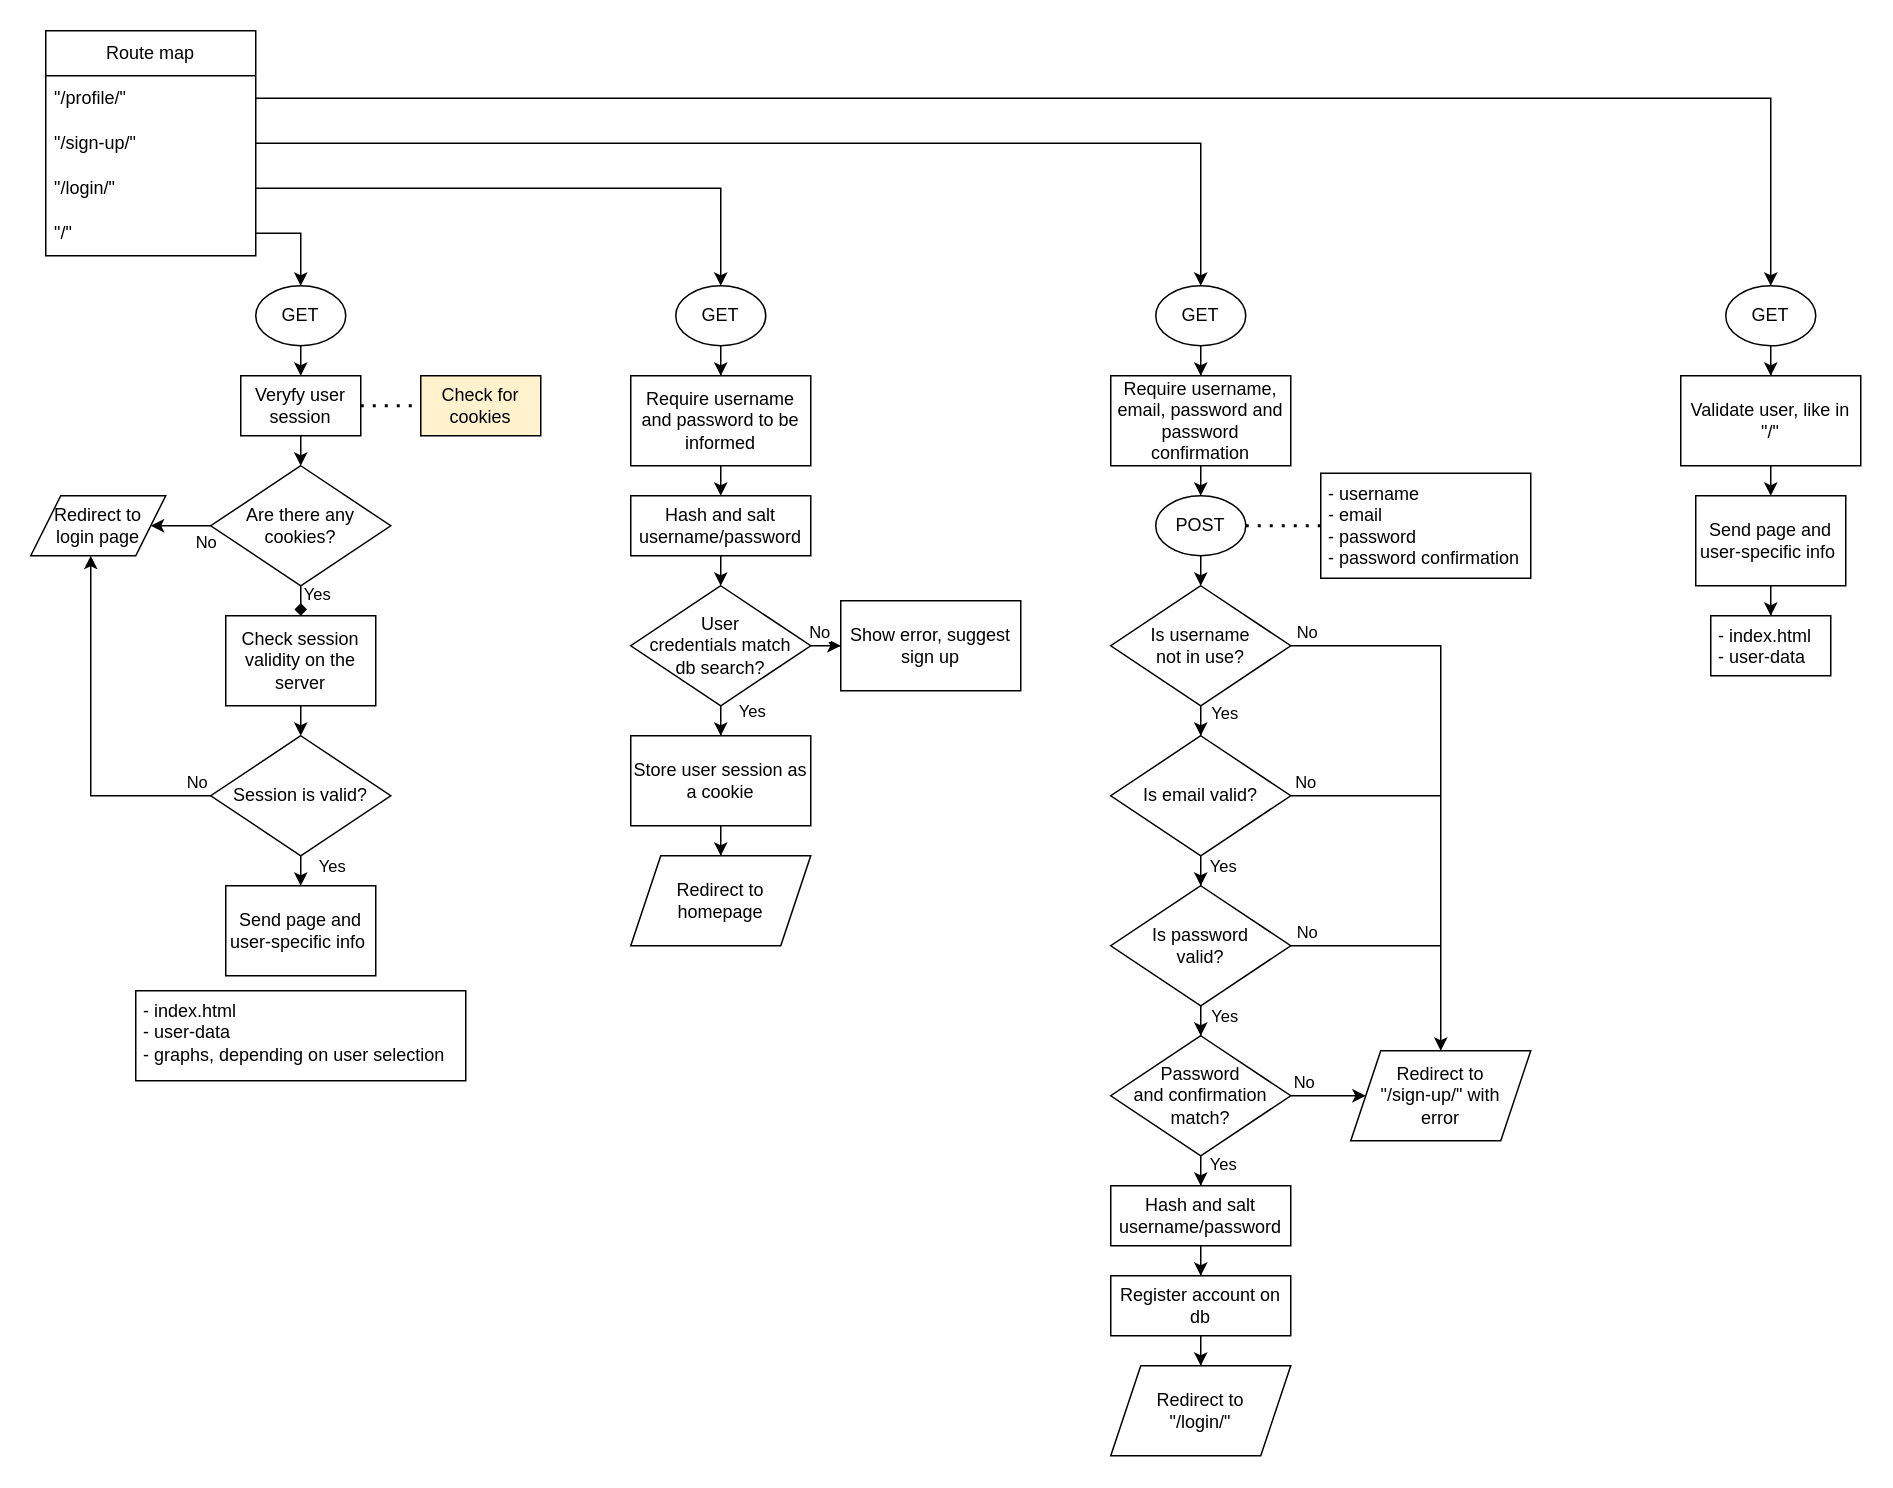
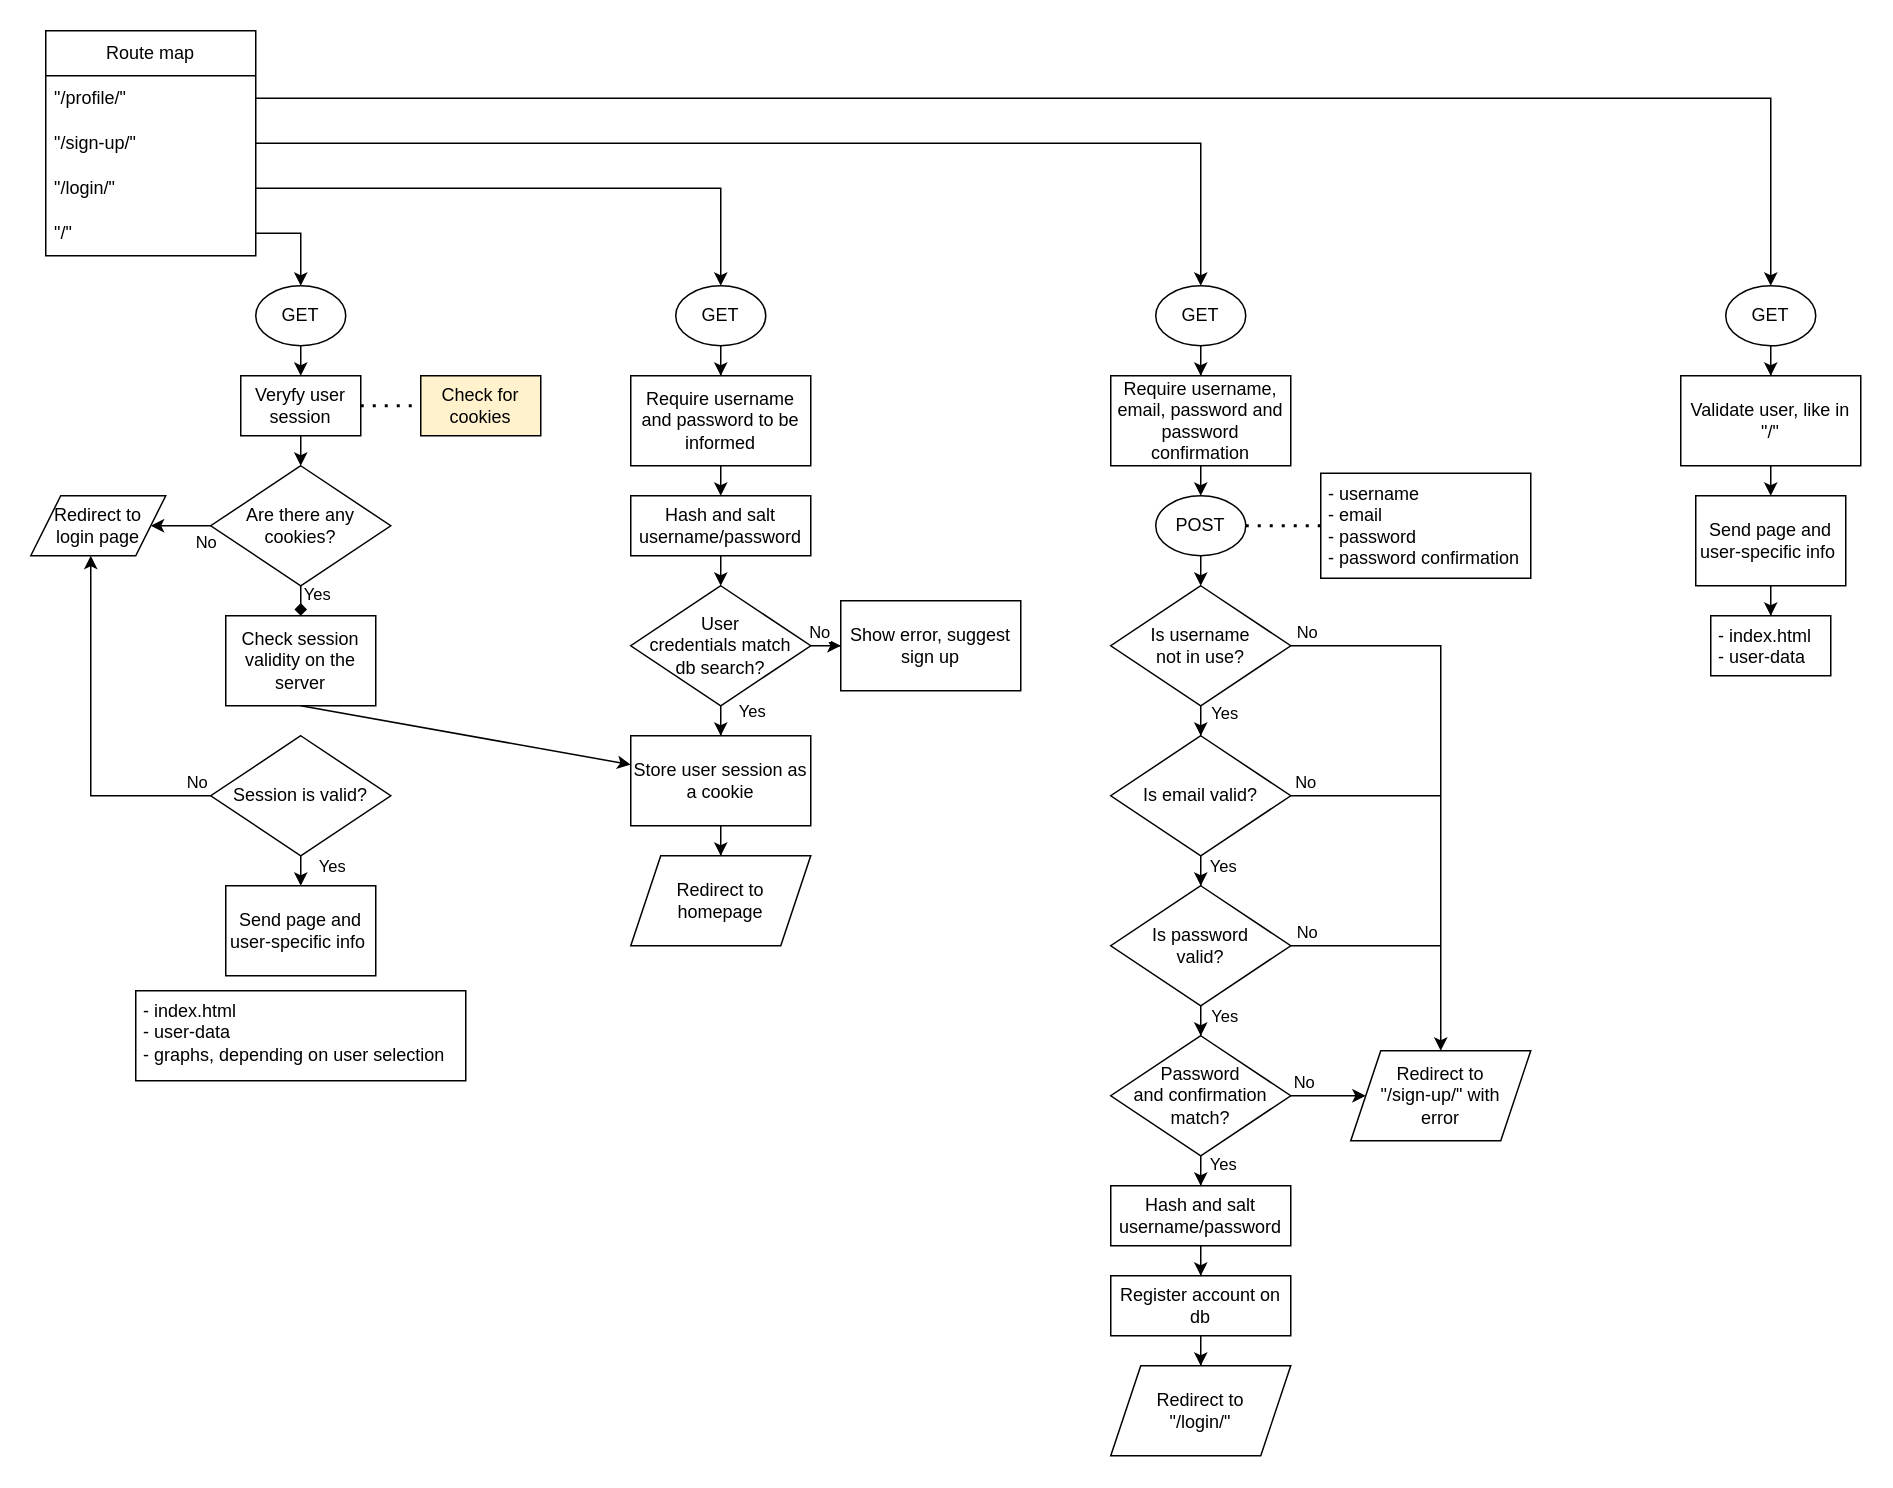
- <mxCell id="21" value="" style="endArrow=classic;html=1;rounded=0;exitX=0.5;exitY=1;exitDx=0;exitDy=0;entryX=0.5;entryY=0;entryDx=0;entryDy=0;" edge="1" parent="1" source="17" target="20"><mxGeometry width="50" height="50" relative="1" as="geometry"><mxPoint x="180" y="540" as="sourcePoint" /><mxPoint x="230" y="490" as="targetPoint" /></mxGeometry></mxCell>
+ <mxCell id="21" value="" style="endArrow=classic;html=1;rounded=0;exitX=0.5;exitY=1;exitDx=0;exitDy=0;" edge="1" parent="1" source="17" target="44"><mxGeometry width="50" height="50" relative="1" as="geometry"><mxPoint x="180" y="540" as="sourcePoint" /><mxPoint x="230" y="490" as="targetPoint" /></mxGeometry></mxCell>
